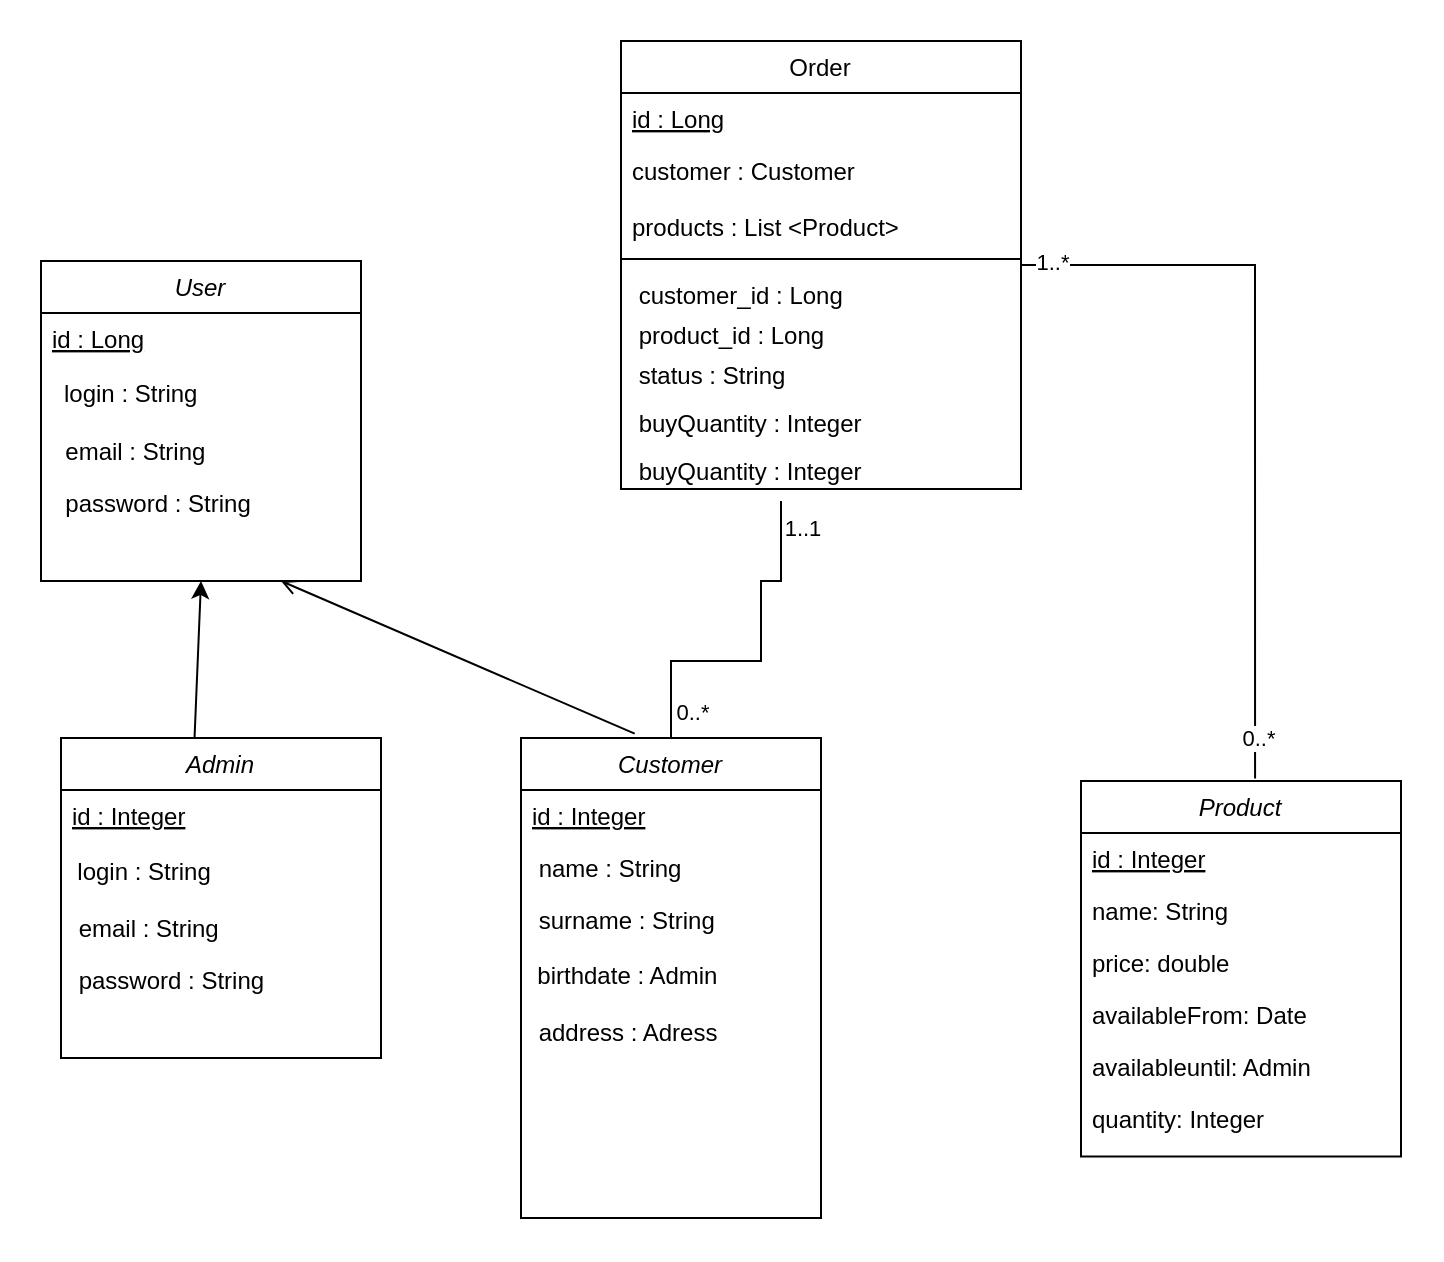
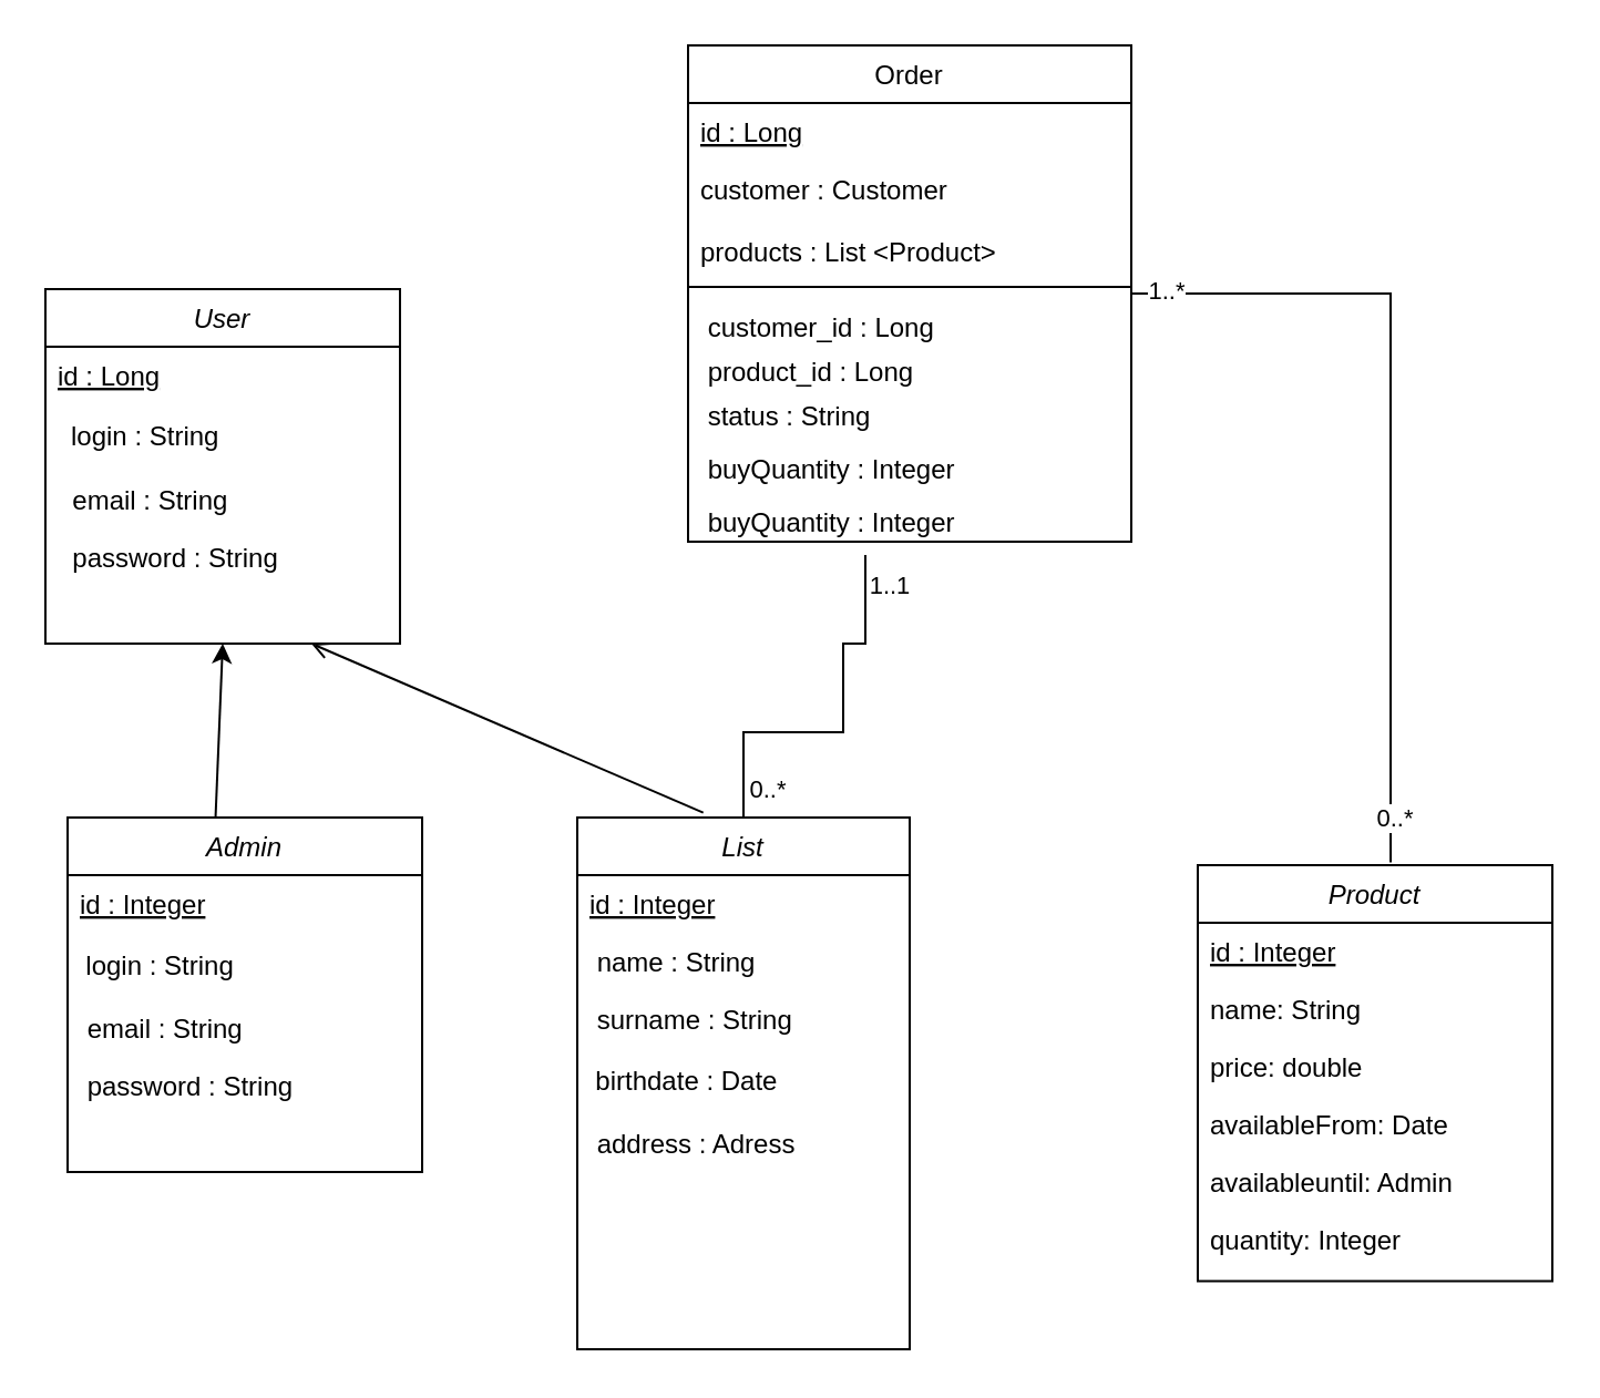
- <mxCell id="5" value="Customer" style="swimlane;fontStyle=2;align=center;verticalAlign=top;childLayout=stackLayout;horizontal=1;startSize=26;horizontalStack=0;resizeParent=1;resizeLast=0;collapsible=1;marginBottom=0;rounded=0;shadow=0;strokeWidth=1;" parent="1" vertex="1"><mxGeometry x="260" y="368.5" width="150" height="240" as="geometry"><mxRectangle x="230" y="140" width="160" height="26" as="alternateBounds" /></mxGeometry></mxCell>
+ <mxCell id="5" value="List" style="swimlane;fontStyle=2;align=center;verticalAlign=top;childLayout=stackLayout;horizontal=1;startSize=26;horizontalStack=0;resizeParent=1;resizeLast=0;collapsible=1;marginBottom=0;rounded=0;shadow=0;strokeWidth=1;" parent="1" vertex="1"><mxGeometry x="260" y="368.5" width="150" height="240" as="geometry"><mxRectangle x="230" y="140" width="160" height="26" as="alternateBounds" /></mxGeometry></mxCell>
- <mxCell id="9" value="&amp;nbsp; birthdate : Admin" style="text;html=1;align=left;verticalAlign=middle;resizable=0;points=[];autosize=1;strokeColor=none;fillColor=none;" parent="5" vertex="1"><mxGeometry y="104" width="150" height="30" as="geometry" /></mxCell>
+ <mxCell id="9" value="&amp;nbsp; birthdate : Date" style="text;html=1;align=left;verticalAlign=middle;resizable=0;points=[];autosize=1;strokeColor=none;fillColor=none;" parent="5" vertex="1"><mxGeometry y="104" width="150" height="30" as="geometry" /></mxCell>
